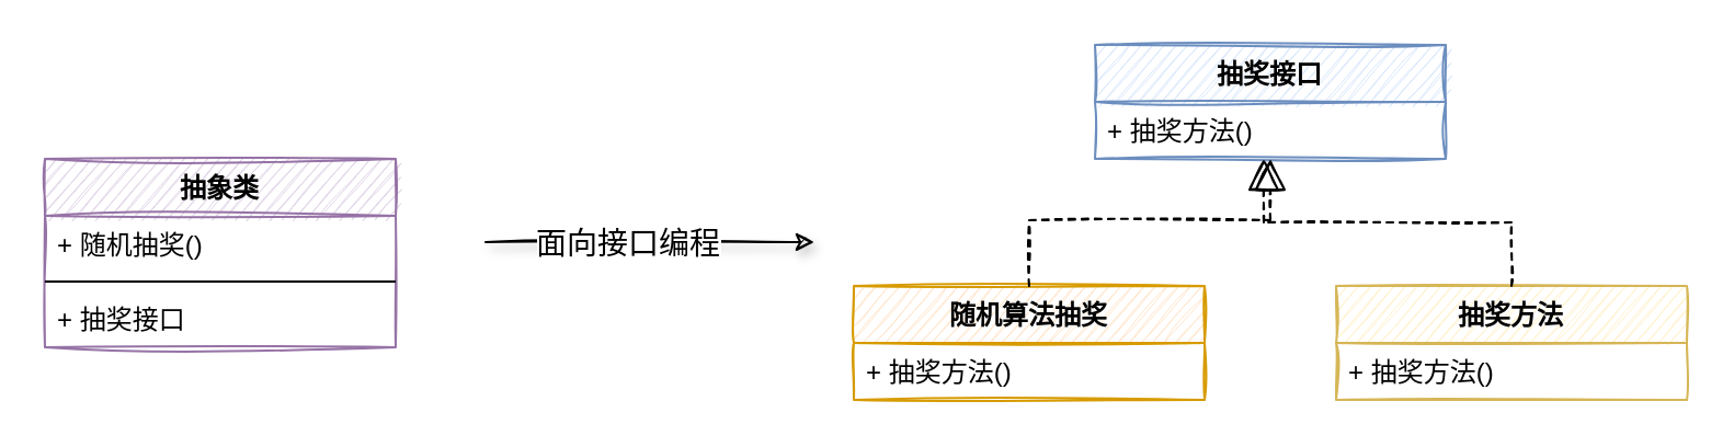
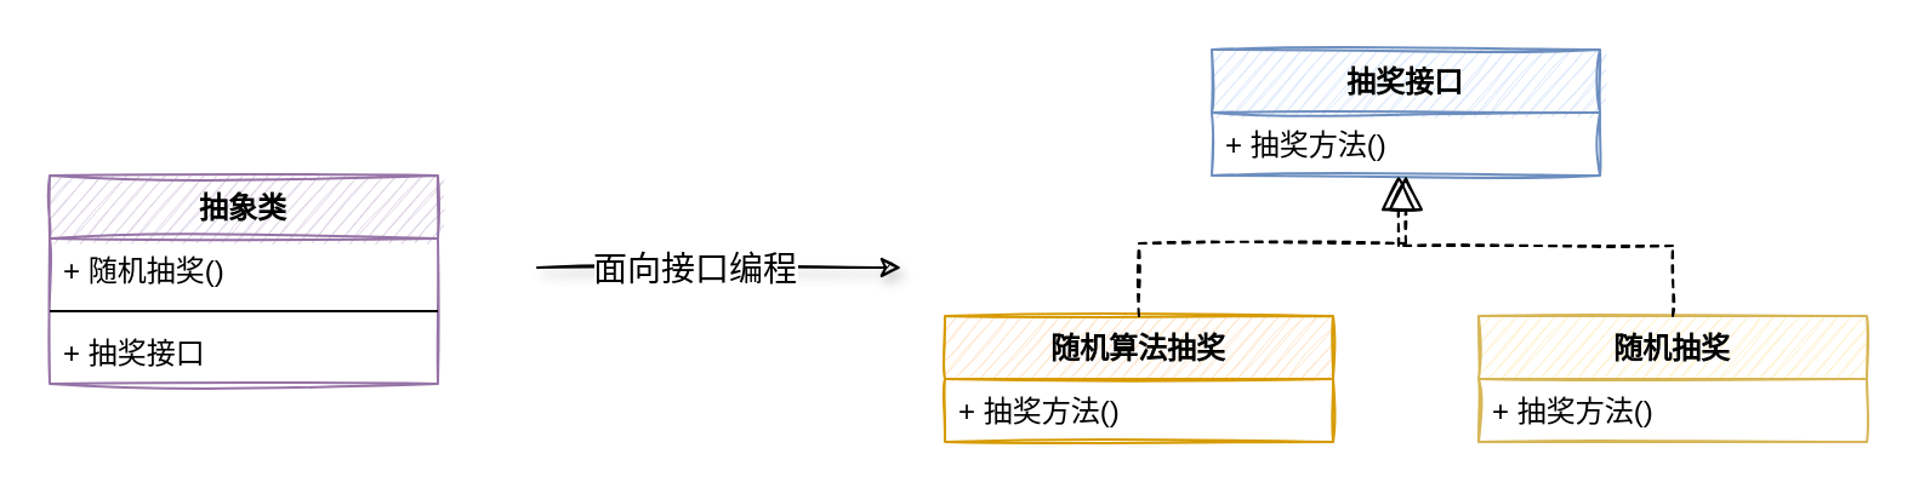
- <mxCell id="10" value="抽奖方法" style="swimlane;fontStyle=1;align=center;verticalAlign=top;childLayout=stackLayout;horizontal=1;startSize=26;horizontalStack=0;resizeParent=1;resizeParentMax=0;resizeLast=0;collapsible=1;marginBottom=0;sketch=1;fillColor=#fff2cc;strokeColor=#d6b656;" vertex="1" parent="1"><mxGeometry x="609" y="130" width="160" height="52" as="geometry"><mxRectangle x="380" y="720" width="80" height="26" as="alternateBounds" /></mxGeometry></mxCell>
+ <mxCell id="10" value="随机抽奖" style="swimlane;fontStyle=1;align=center;verticalAlign=top;childLayout=stackLayout;horizontal=1;startSize=26;horizontalStack=0;resizeParent=1;resizeParentMax=0;resizeLast=0;collapsible=1;marginBottom=0;sketch=1;fillColor=#fff2cc;strokeColor=#d6b656;" vertex="1" parent="1"><mxGeometry x="609" y="130" width="160" height="52" as="geometry"><mxRectangle x="380" y="720" width="80" height="26" as="alternateBounds" /></mxGeometry></mxCell>
